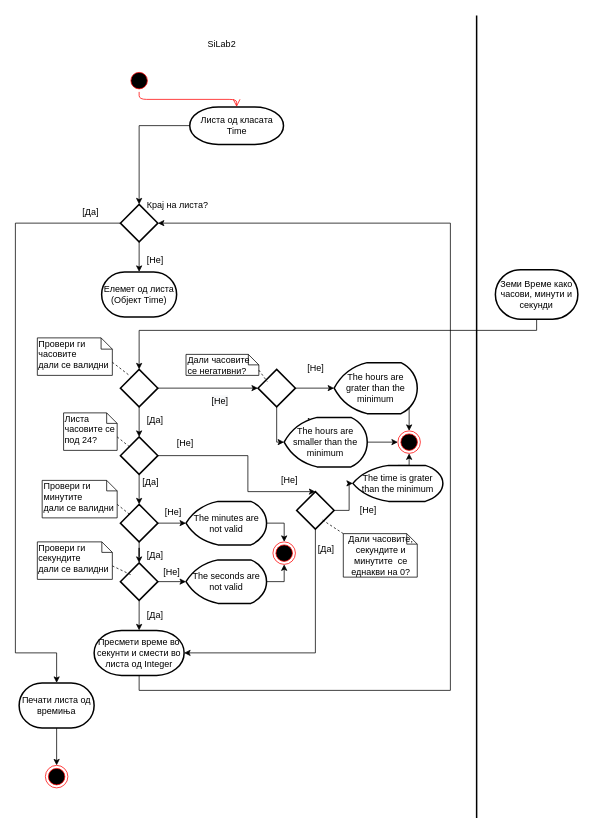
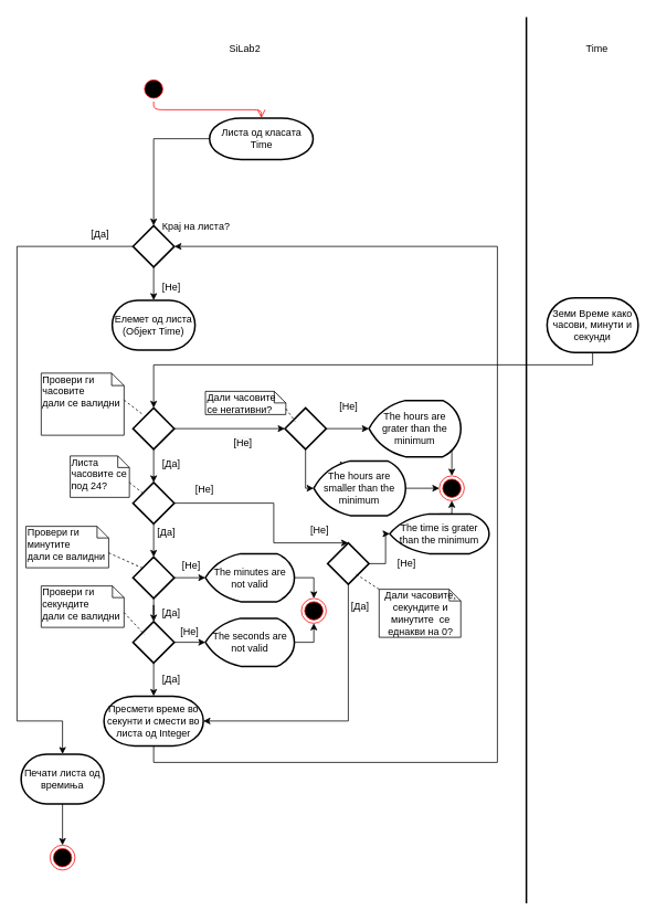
+ <mxCell id="3" value="Time&lt;br&gt;" style="text;html=1;align=center;verticalAlign=middle;resizable=0;points=[];autosize=1;" vertex="1" parent="1"><mxGeometry x="700" y="48" width="40" height="20" as="geometry" /></mxCell>
- <mxCell id="49" value="&lt;span style=&quot;text-align: center&quot;&gt;Провери ги часовите&lt;/span&gt;&lt;br style=&quot;text-align: center&quot;&gt;&lt;span style=&quot;text-align: center&quot;&gt;дали се валидни&lt;/span&gt;" style="shape=note;whiteSpace=wrap;html=1;size=15;verticalAlign=top;align=left;spacingTop=-6;" vertex="1" parent="1"><mxGeometry x="49.29" y="450" width="99.99" height="50" as="geometry" /></mxCell>
+ <mxCell id="49" value="&lt;span style=&quot;text-align: center&quot;&gt;Провери ги часовите&lt;/span&gt;&lt;br style=&quot;text-align: center&quot;&gt;&lt;span style=&quot;text-align: center&quot;&gt;дали се валидни&lt;/span&gt;" style="shape=note;whiteSpace=wrap;html=1;size=15;verticalAlign=top;align=left;spacingTop=-6;" vertex="1" parent="1"><mxGeometry x="49.29" y="450" width="99.99" height="75" as="geometry" /></mxCell>
- <mxCell id="48" value="&lt;span style=&quot;text-align: center&quot;&gt;Провери ги минутите&lt;/span&gt;&lt;br style=&quot;text-align: center&quot;&gt;&lt;span style=&quot;text-align: center&quot;&gt;дали се валидни&lt;/span&gt;" style="shape=note;whiteSpace=wrap;html=1;size=14;verticalAlign=top;align=left;spacingTop=-6;" vertex="1" parent="1"><mxGeometry x="55.72" y="640" width="100" height="50" as="geometry" /></mxCell>
+ <mxCell id="48" value="&lt;span style=&quot;text-align: center&quot;&gt;Провери ги минутите&lt;/span&gt;&lt;br style=&quot;text-align: center&quot;&gt;&lt;span style=&quot;text-align: center&quot;&gt;дали се валидни&lt;/span&gt;" style="shape=note;whiteSpace=wrap;html=1;size=14;verticalAlign=top;align=left;spacingTop=-6;" vertex="1" parent="1"><mxGeometry x="30.72" y="635" width="100" height="50" as="geometry" /></mxCell>
- <mxCell id="56" value="&lt;span style=&quot;text-align: center&quot;&gt;Провери ги секундите&lt;/span&gt;&lt;br style=&quot;text-align: center&quot;&gt;&lt;span style=&quot;text-align: center&quot;&gt;дали се валидни&lt;/span&gt;" style="shape=note;whiteSpace=wrap;html=1;size=14;verticalAlign=top;align=left;spacingTop=-6;" vertex="1" parent="1"><mxGeometry x="49.29" y="722" width="100" height="50" as="geometry" /></mxCell>
+ <mxCell id="56" value="&lt;span style=&quot;text-align: center&quot;&gt;Провери ги секундите&lt;/span&gt;&lt;br style=&quot;text-align: center&quot;&gt;&lt;span style=&quot;text-align: center&quot;&gt;дали се валидни&lt;/span&gt;" style="shape=note;whiteSpace=wrap;html=1;size=14;verticalAlign=top;align=left;spacingTop=-6;" vertex="1" parent="1"><mxGeometry x="49.29" y="707" width="100" height="50" as="geometry" /></mxCell>
